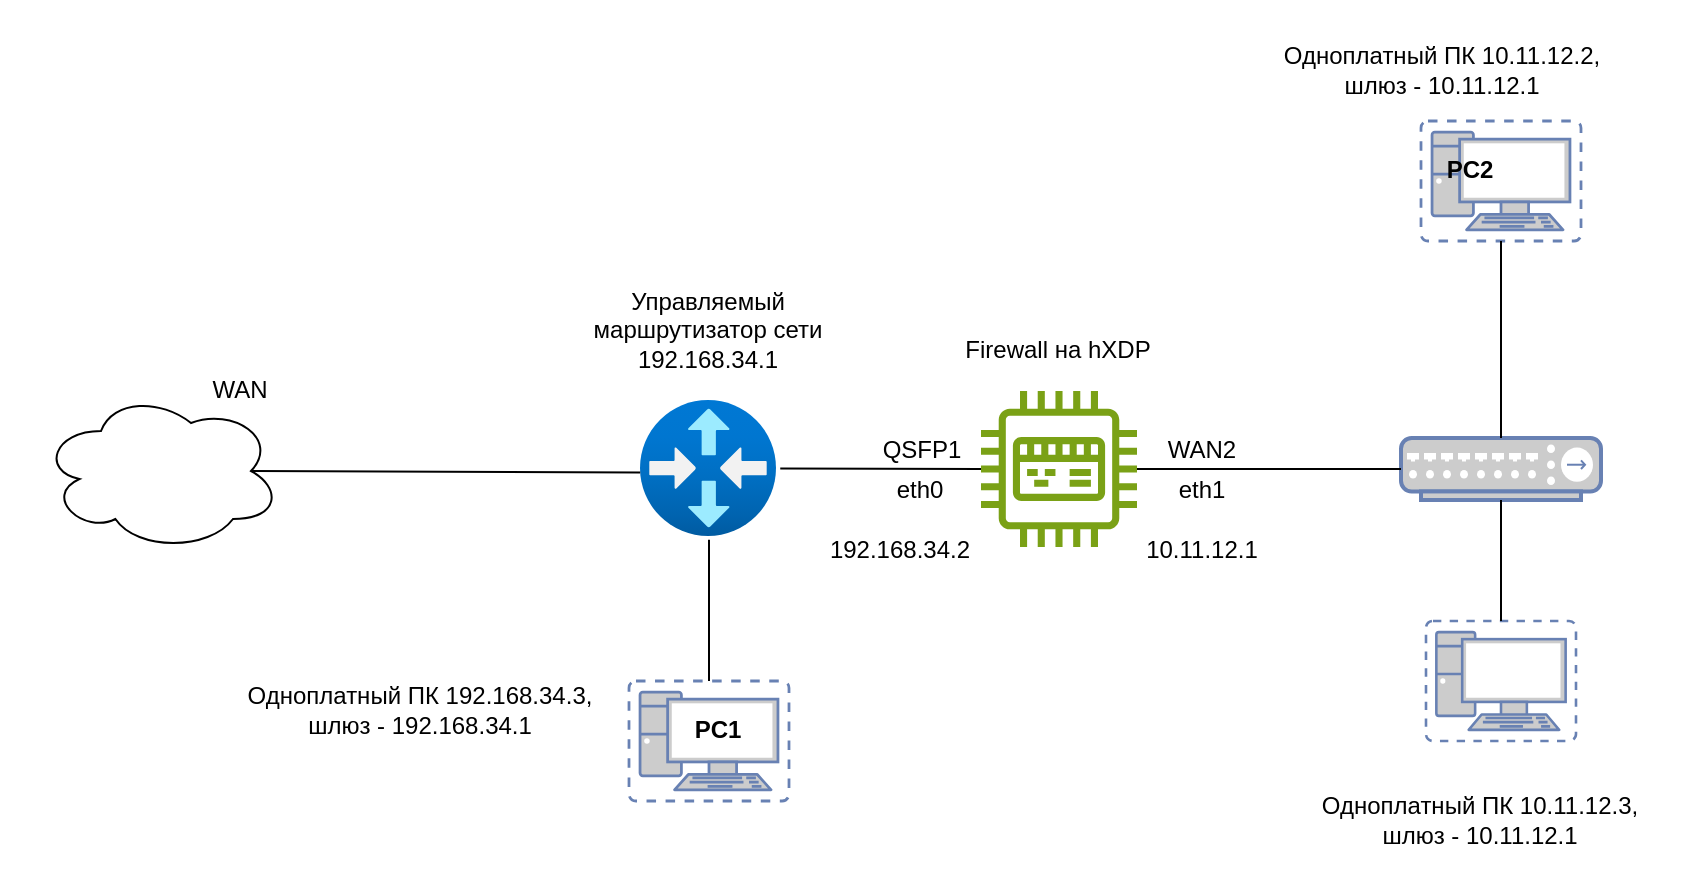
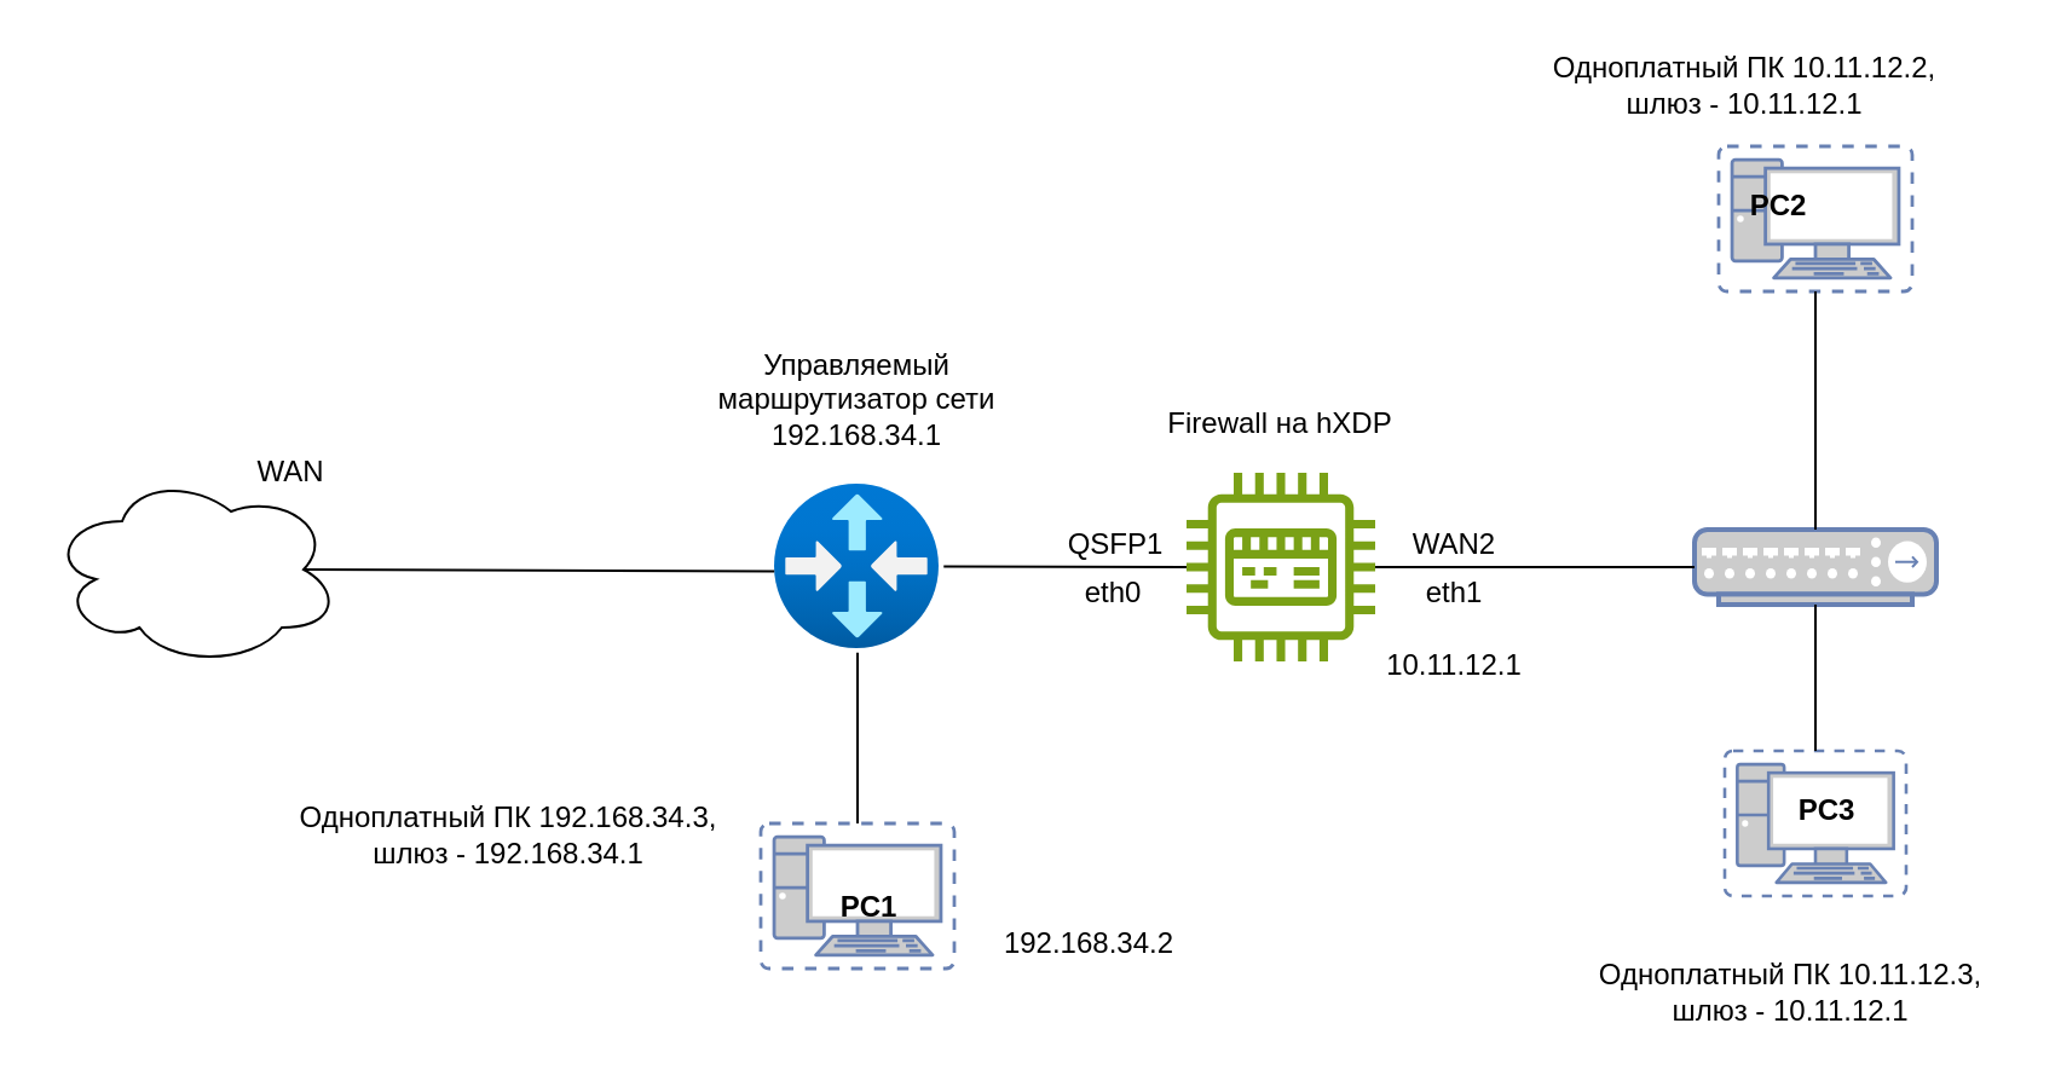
- <mxCell id="23" value="192.168.34.2" style="text;html=1;align=center;verticalAlign=middle;whiteSpace=wrap;rounded=0;" vertex="1" parent="1"><mxGeometry x="410" y="260" width="80" height="30" as="geometry" /></mxCell>
+ <mxCell id="23" value="192.168.34.2" style="text;html=1;align=center;verticalAlign=middle;whiteSpace=wrap;rounded=0;" vertex="1" parent="1"><mxGeometry x="410" y="375" width="80" height="30" as="geometry" /></mxCell>
+ <mxCell id="29" value="&lt;b&gt;PC3&lt;/b&gt;" style="text;html=1;align=center;verticalAlign=middle;whiteSpace=wrap;rounded=0;" vertex="1" parent="1"><mxGeometry x="740" y="320" width="30" height="30" as="geometry" /></mxCell>
- <mxCell id="25" value="Одноплатный ПК 192.168.34.3, шлюз - 192.168.34.1" style="text;html=1;align=center;verticalAlign=middle;whiteSpace=wrap;rounded=0;" vertex="1" parent="1"><mxGeometry x="120" y="340" width="180" height="30" as="geometry" /></mxCell>
+ <mxCell id="25" value="Одноплатный ПК 192.168.34.3, шлюз - 192.168.34.1" style="text;html=1;align=center;verticalAlign=middle;whiteSpace=wrap;rounded=0;" vertex="1" parent="1"><mxGeometry x="120" y="330" width="180" height="30" as="geometry" /></mxCell>
- <mxCell id="27" value="&lt;b&gt;PC1&lt;/b&gt;" style="text;html=1;align=center;verticalAlign=middle;whiteSpace=wrap;rounded=0;" vertex="1" parent="1"><mxGeometry x="344" y="350" width="30" height="30" as="geometry" /></mxCell>
+ <mxCell id="27" value="&lt;b&gt;PC1&lt;/b&gt;" style="text;html=1;align=center;verticalAlign=middle;whiteSpace=wrap;rounded=0;" vertex="1" parent="1"><mxGeometry x="344" y="360" width="30" height="30" as="geometry" /></mxCell>
